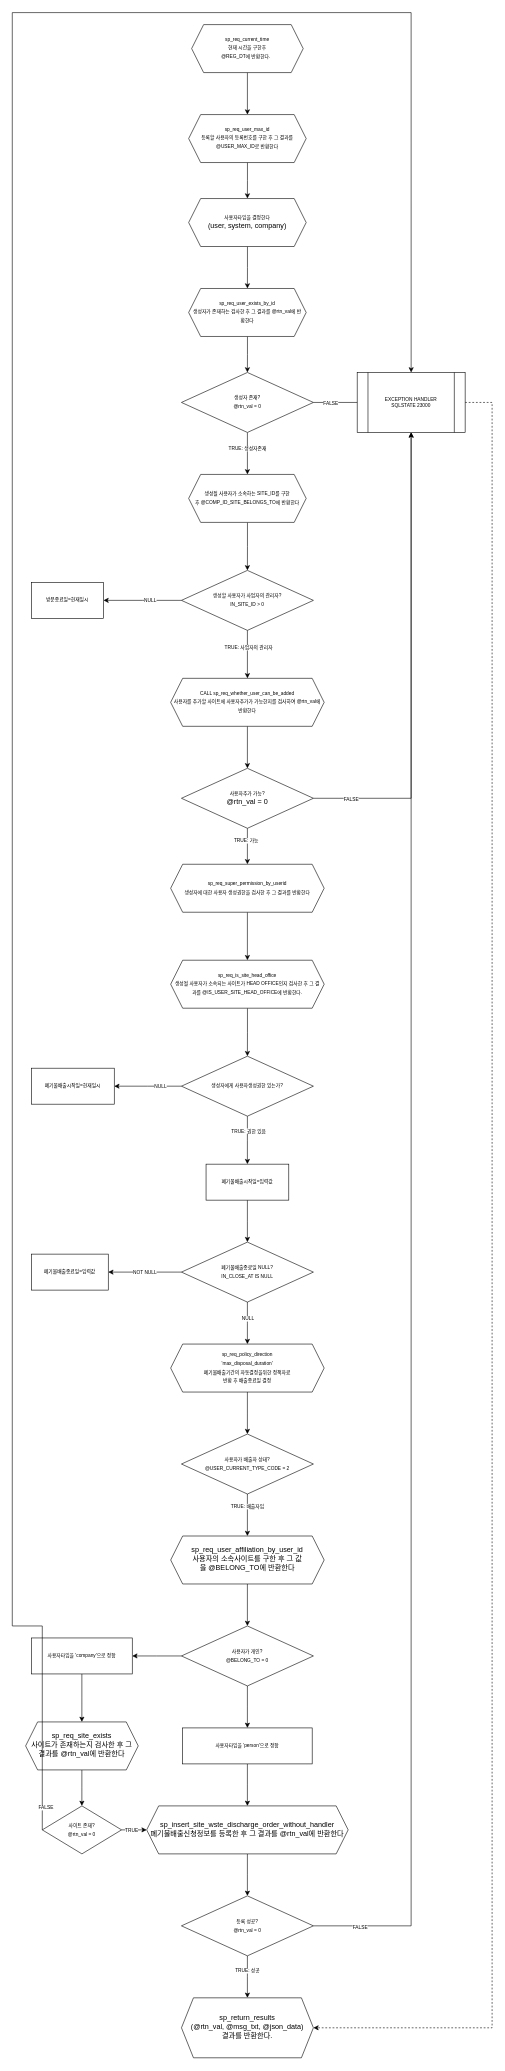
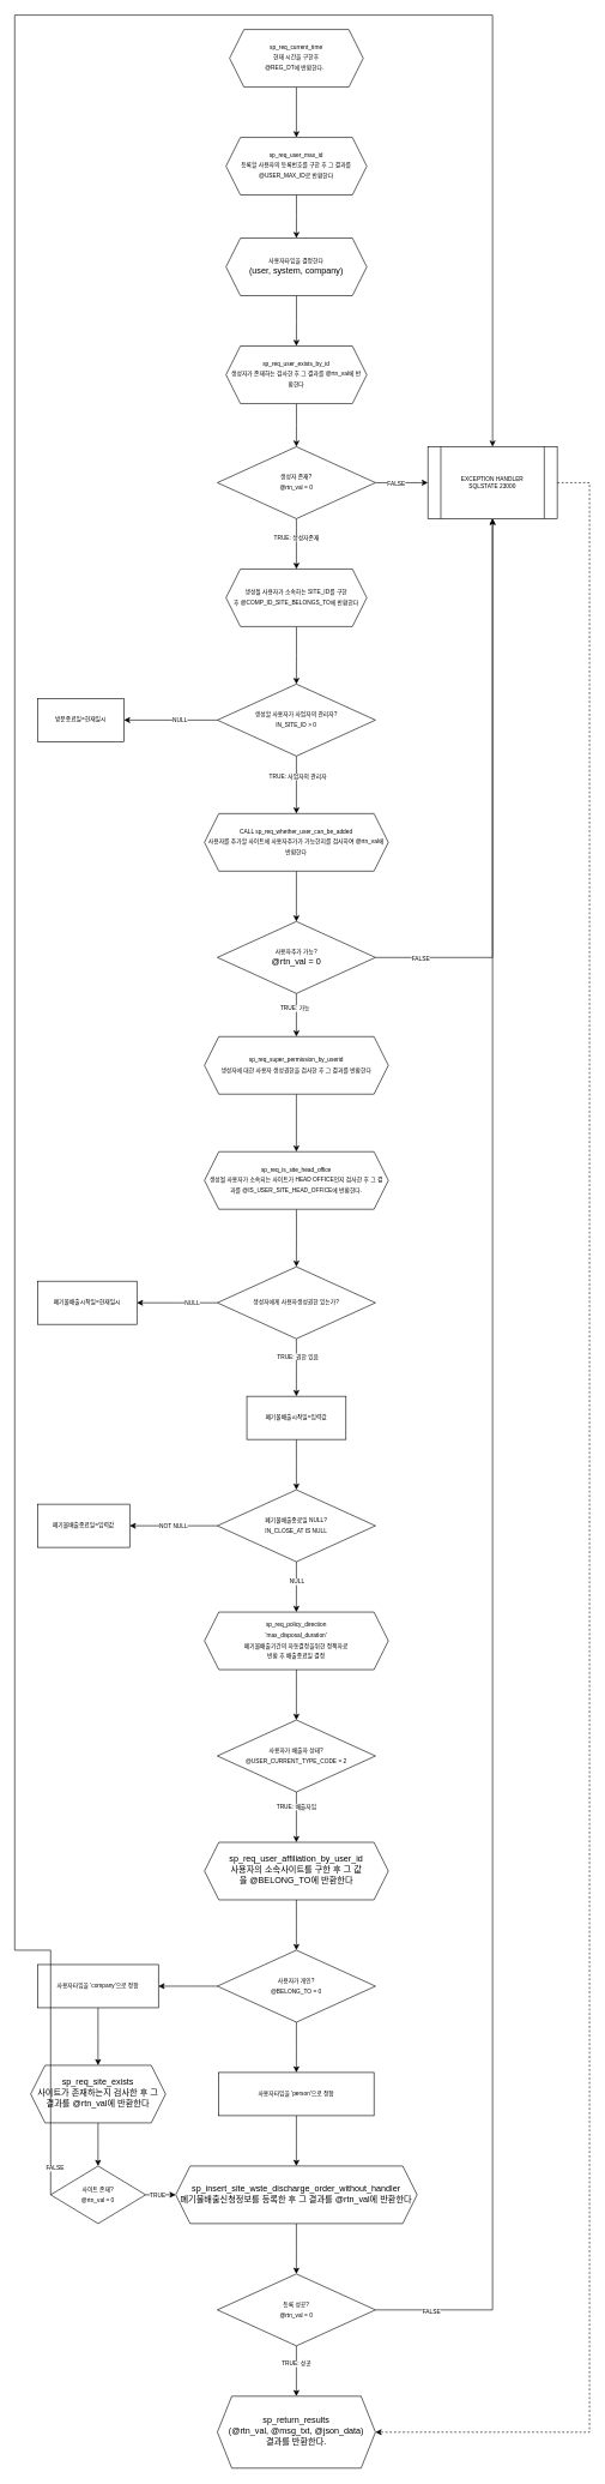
- <mxCell id="8" style="edgeStyle=orthogonalEdgeStyle;rounded=0;orthogonalLoop=1;jettySize=auto;html=1;entryX=0;entryY=0.5;entryDx=0;entryDy=0;fontSize=8;endArrow=none;" parent="1" source="12" target="5" edge="1"><mxGeometry relative="1" as="geometry" /></mxCell>
+ <mxCell id="8" style="edgeStyle=orthogonalEdgeStyle;rounded=0;orthogonalLoop=1;jettySize=auto;html=1;entryX=0;entryY=0.5;entryDx=0;entryDy=0;fontSize=8;" parent="1" source="12" target="5" edge="1"><mxGeometry relative="1" as="geometry" /></mxCell>
